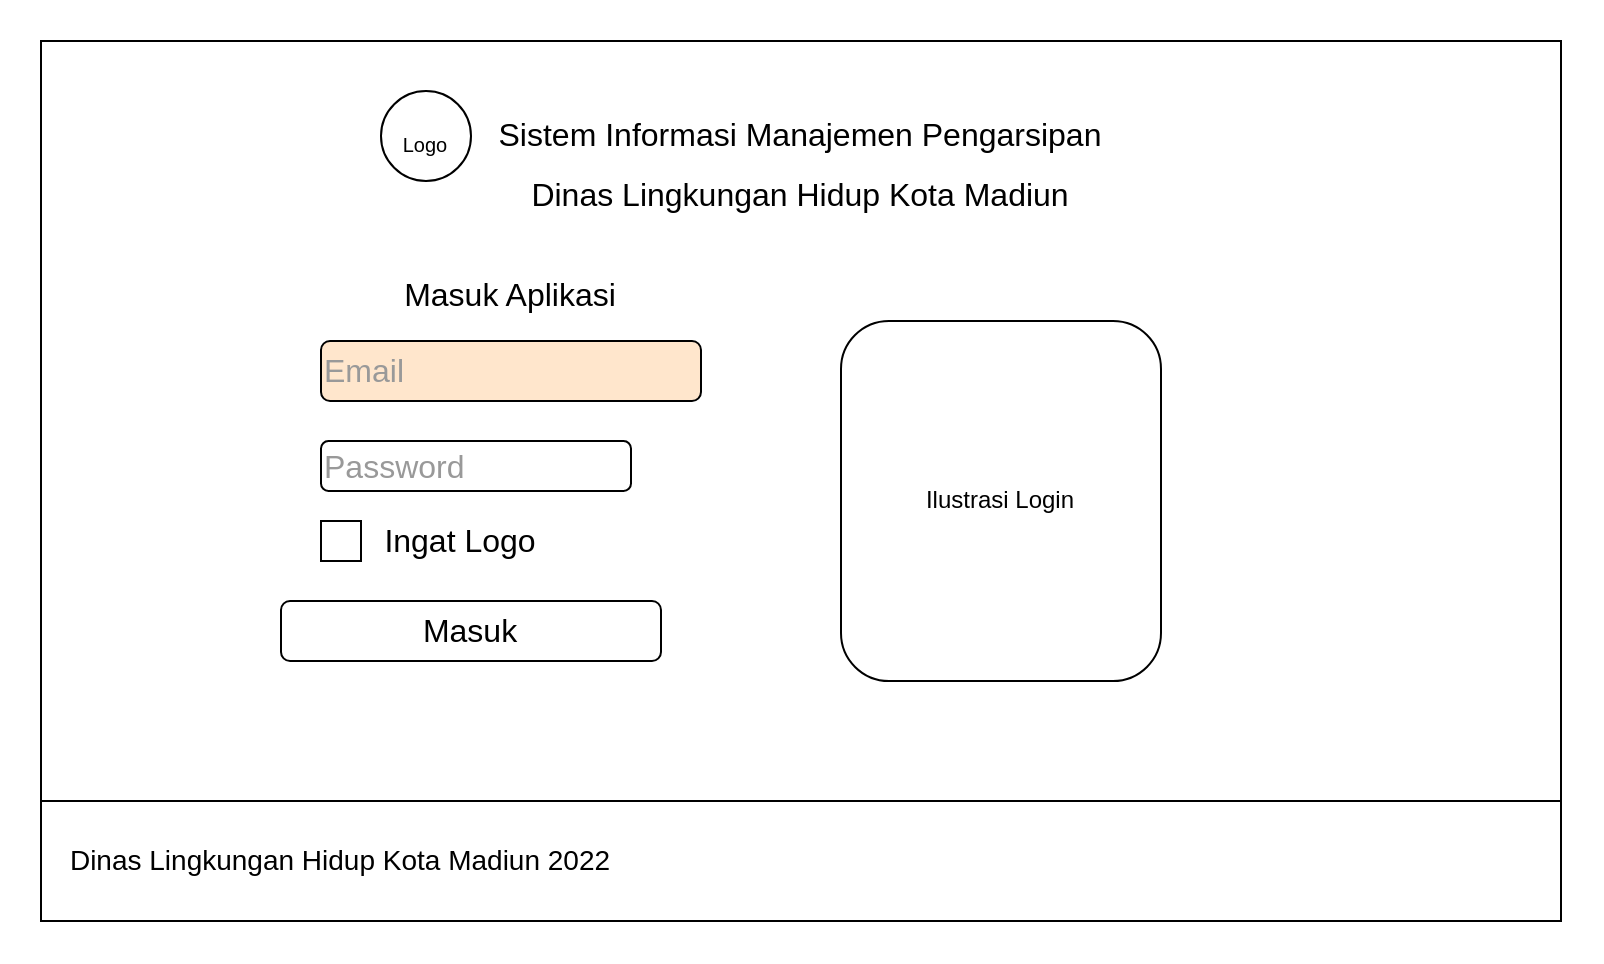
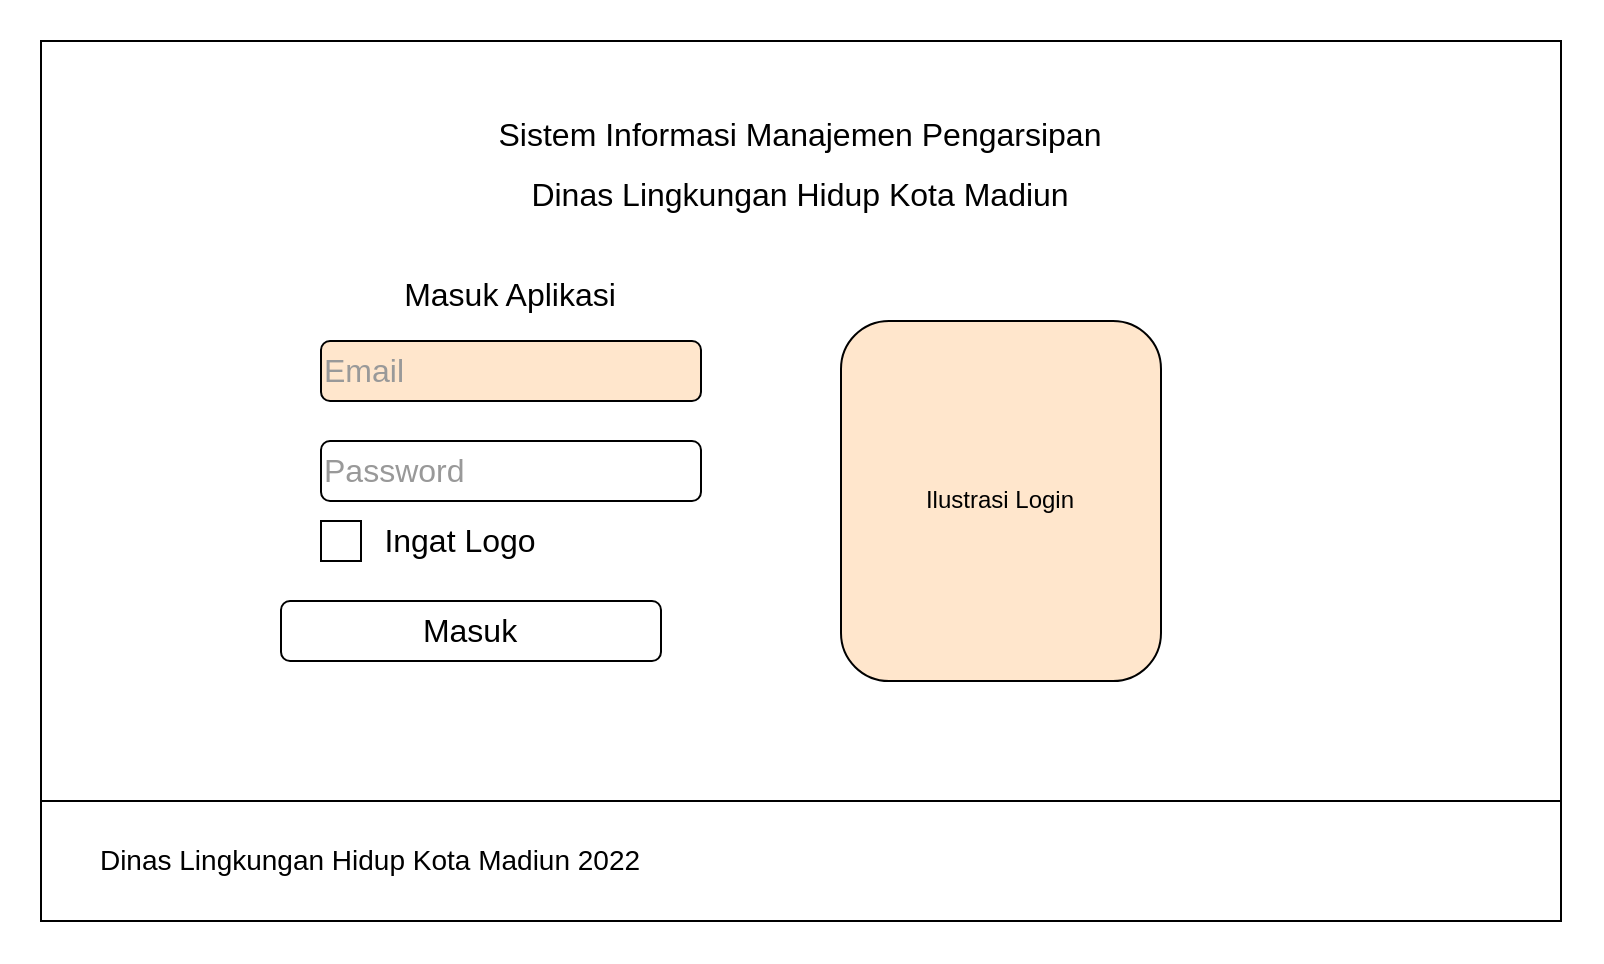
- <mxCell id="4" value="&lt;font size=&quot;1&quot;&gt;Logo&lt;/font&gt;" style="ellipse;whiteSpace=wrap;html=1;aspect=fixed;fontSize=21;" parent="1" vertex="1"><mxGeometry x="190" y="45" width="45" height="45" as="geometry" /></mxCell>
- <mxCell id="10" value="Password" style="rounded=1;whiteSpace=wrap;html=1;fontSize=16;align=left;fontColor=#999999;" parent="1" vertex="1"><mxGeometry x="160" y="220" width="155" height="25" as="geometry" /></mxCell>
+ <mxCell id="10" value="Password" style="rounded=1;whiteSpace=wrap;html=1;fontSize=16;align=left;fontColor=#999999;" parent="1" vertex="1"><mxGeometry x="160" y="220" width="190" height="30" as="geometry" /></mxCell>
- <mxCell id="14" value="Ilustrasi Login" style="rounded=1;whiteSpace=wrap;html=1;" vertex="1" parent="1"><mxGeometry x="420" y="160" width="160" height="180" as="geometry" /></mxCell>
+ <mxCell id="14" value="Ilustrasi Login" style="rounded=1;whiteSpace=wrap;html=1;fillColor=#ffe6cc;" vertex="1" parent="1"><mxGeometry x="420" y="160" width="160" height="180" as="geometry" /></mxCell>
- <mxCell id="7" value="Dinas Lingkungan Hidup Kota Madiun 2022" style="text;html=1;strokeColor=none;fillColor=none;align=center;verticalAlign=middle;whiteSpace=wrap;rounded=0;fontSize=14;" parent="1" vertex="1"><mxGeometry x="25" y="415" width="290" height="30" as="geometry" /></mxCell>
+ <mxCell id="7" value="Dinas Lingkungan Hidup Kota Madiun 2022" style="text;html=1;strokeColor=none;fillColor=none;align=center;verticalAlign=middle;whiteSpace=wrap;rounded=0;fontSize=14;" parent="1" vertex="1"><mxGeometry x="40" y="415" width="290" height="30" as="geometry" /></mxCell>
